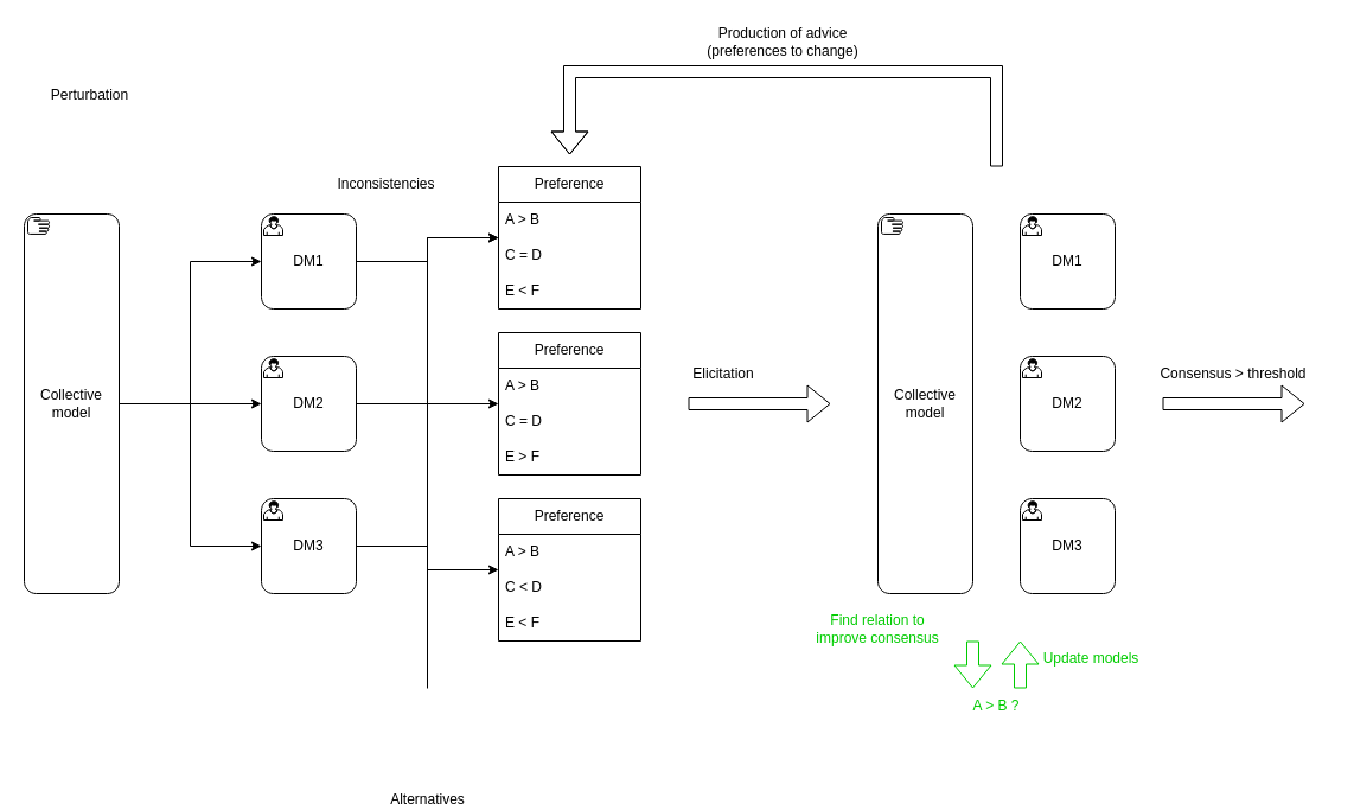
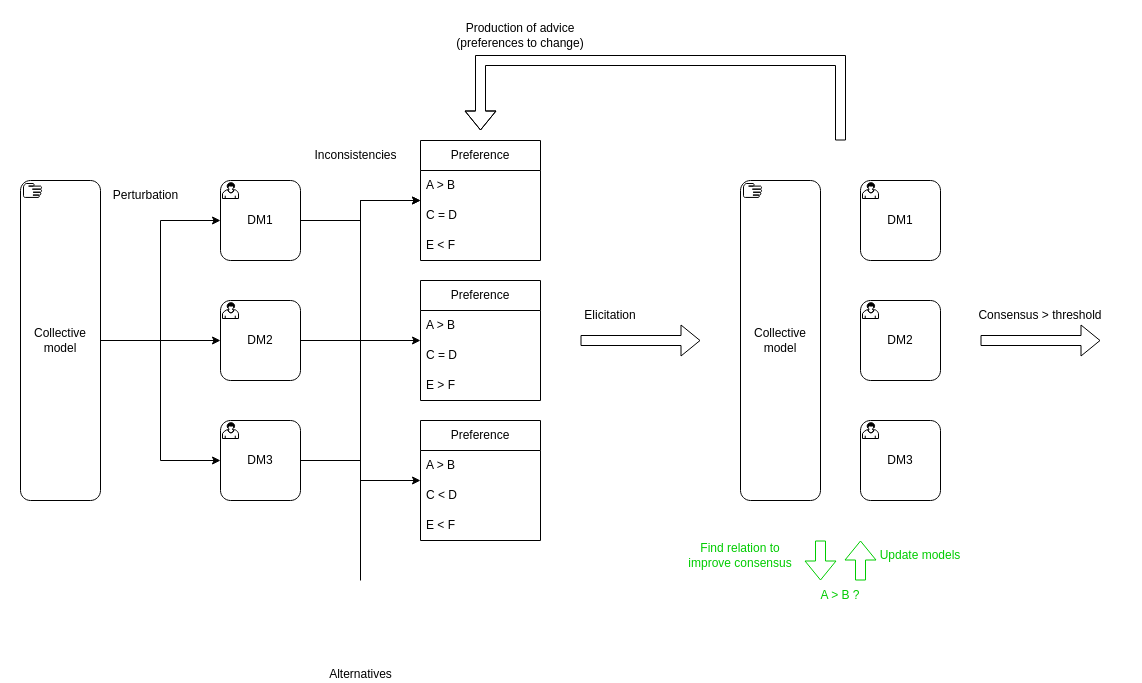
- <mxCell id="42" value="Production of advice (preferences to change)" style="text;html=1;align=center;verticalAlign=middle;whiteSpace=wrap;rounded=0;" parent="1" vertex="1"><mxGeometry x="580" y="20" width="160" height="30" as="geometry" /></mxCell>
+ <mxCell id="42" value="Production of advice (preferences to change)" style="text;html=1;align=center;verticalAlign=middle;whiteSpace=wrap;rounded=0;" parent="1" vertex="1"><mxGeometry x="440" y="20" width="160" height="30" as="geometry" /></mxCell>
- <mxCell id="24" value="&lt;div&gt;Perturbation&lt;/div&gt;" style="text;html=1;align=center;verticalAlign=middle;resizable=0;points=[];autosize=1;strokeColor=none;fillColor=none;" parent="1" vertex="1"><mxGeometry x="30" y="65" width="90" height="30" as="geometry" /></mxCell>
+ <mxCell id="24" value="&lt;div&gt;Perturbation&lt;/div&gt;" style="text;html=1;align=center;verticalAlign=middle;resizable=0;points=[];autosize=1;strokeColor=none;fillColor=none;" parent="1" vertex="1"><mxGeometry x="100" width="90" height="30" as="geometry" y="180" /></mxCell>
- <mxCell id="29" value="Inconsistencies" style="text;html=1;align=center;verticalAlign=middle;resizable=0;points=[];autosize=1;strokeColor=none;fillColor=none;" parent="1" vertex="1"><mxGeometry x="269.5" y="140" width="110" height="30" as="geometry" /></mxCell>
+ <mxCell id="29" value="Inconsistencies" style="text;html=1;align=center;verticalAlign=middle;resizable=0;points=[];autosize=1;strokeColor=none;fillColor=none;" parent="1" vertex="1"><mxGeometry x="299.5" y="140" width="110" height="30" as="geometry" /></mxCell>
- <mxCell id="38" value="Find relation to improve consensus" style="text;html=1;align=center;verticalAlign=middle;whiteSpace=wrap;rounded=0;strokeColor=none;fontColor=#00CC00;" parent="1" vertex="1"><mxGeometry x="680" y="515" width="120" height="30" as="geometry" /></mxCell>
+ <mxCell id="38" value="Find relation to improve consensus" style="text;html=1;align=center;verticalAlign=middle;whiteSpace=wrap;rounded=0;strokeColor=none;fontColor=#00CC00;" parent="1" vertex="1"><mxGeometry x="680" y="540" width="120" height="30" as="geometry" /></mxCell>
